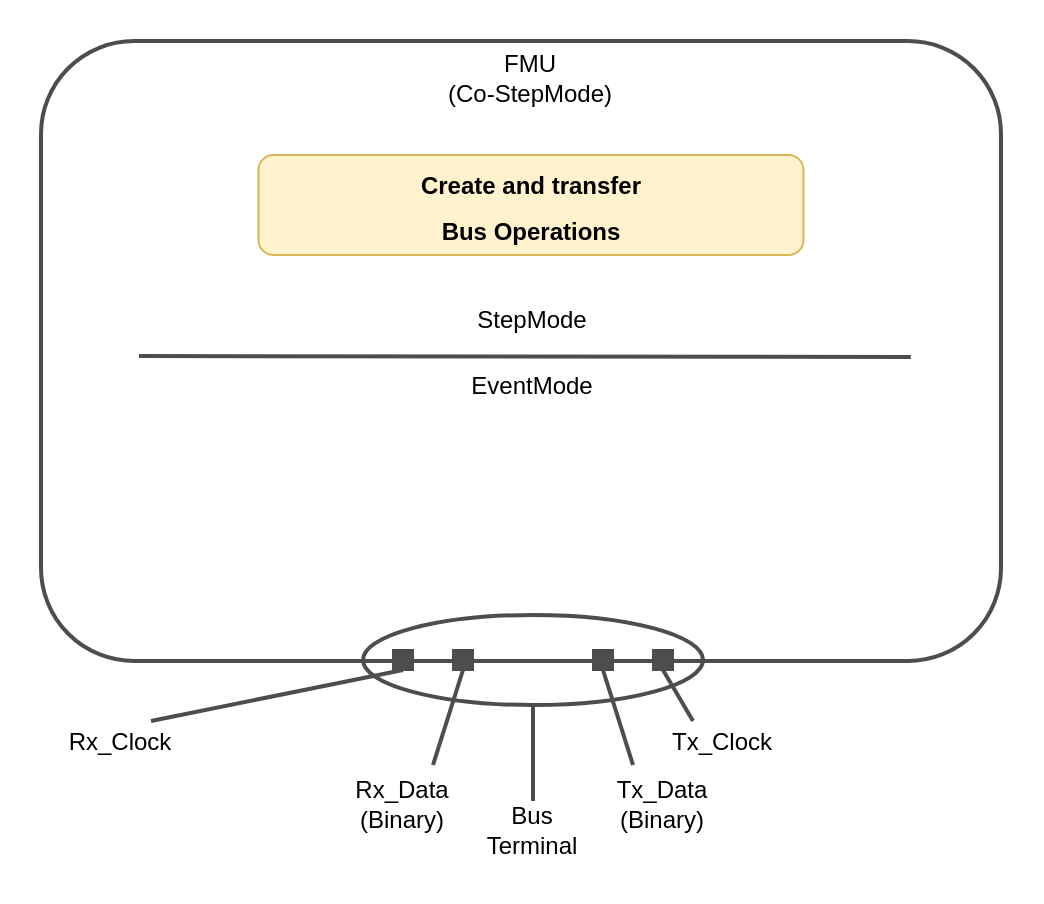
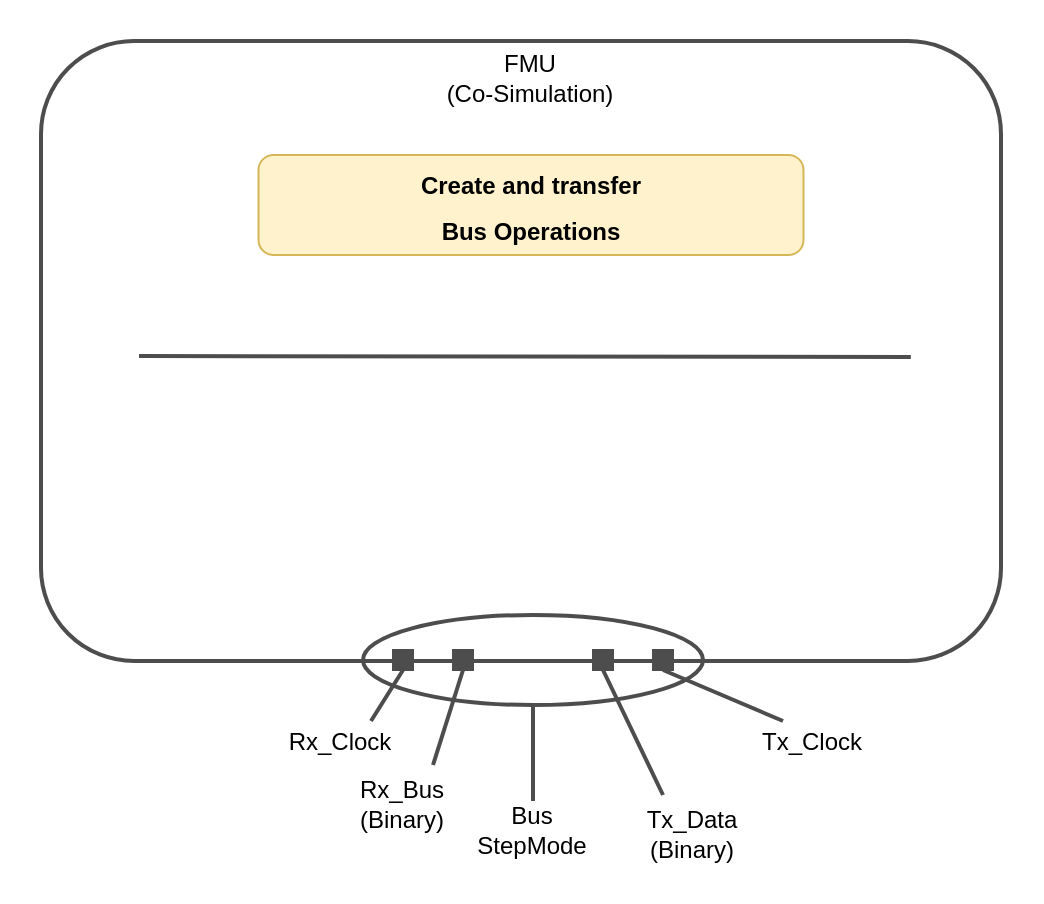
- <mxCell id="10" value="&lt;div&gt;FMU&lt;/div&gt;&lt;div&gt;(Co-StepMode)&lt;/div&gt;" style="text;html=1;strokeColor=none;fillColor=none;align=center;verticalAlign=middle;whiteSpace=wrap;rounded=0;strokeWidth=2;" parent="1" vertex="1"><mxGeometry x="140" y="24" width="250" height="30" as="geometry" /></mxCell>
+ <mxCell id="10" value="&lt;div&gt;FMU&lt;/div&gt;&lt;div&gt;(Co-Simulation)&lt;/div&gt;" style="text;html=1;strokeColor=none;fillColor=none;align=center;verticalAlign=middle;whiteSpace=wrap;rounded=0;strokeWidth=2;" parent="1" vertex="1"><mxGeometry x="140" y="24" width="250" height="30" as="geometry" /></mxCell>
- <mxCell id="11" value="StepMode" style="text;html=1;strokeColor=none;fillColor=none;align=center;verticalAlign=middle;whiteSpace=wrap;rounded=0;strokeWidth=2;" parent="1" vertex="1"><mxGeometry x="236" y="145" width="60" height="30" as="geometry" /></mxCell>
- <mxCell id="12" value="EventMode" style="text;html=1;strokeColor=none;fillColor=none;align=center;verticalAlign=middle;whiteSpace=wrap;rounded=0;strokeWidth=2;" parent="1" vertex="1"><mxGeometry x="236" y="178" width="60" height="30" as="geometry" /></mxCell>
- <mxCell id="13" value="Rx_Clock" style="text;html=1;strokeColor=none;fillColor=none;align=center;verticalAlign=middle;whiteSpace=wrap;rounded=0;strokeWidth=2;" parent="1" vertex="1"><mxGeometry x="30" y="360" width="60" height="22" as="geometry" /></mxCell>
+ <mxCell id="13" value="Rx_Clock" style="text;html=1;strokeColor=none;fillColor=none;align=center;verticalAlign=middle;whiteSpace=wrap;rounded=0;strokeWidth=2;" parent="1" vertex="1"><mxGeometry x="140" y="360" width="60" height="22" as="geometry" /></mxCell>
- <mxCell id="16" value="Tx_Clock" style="text;html=1;strokeColor=none;fillColor=none;align=center;verticalAlign=middle;whiteSpace=wrap;rounded=0;strokeWidth=2;" parent="1" vertex="1"><mxGeometry x="331" y="360" width="60" height="22" as="geometry" /></mxCell>
+ <mxCell id="16" value="Tx_Clock" style="text;html=1;strokeColor=none;fillColor=none;align=center;verticalAlign=middle;whiteSpace=wrap;rounded=0;strokeWidth=2;" parent="1" vertex="1"><mxGeometry x="376" y="360" width="60" height="22" as="geometry" /></mxCell>
- <mxCell id="14" value="&lt;div&gt;Rx_Data&lt;/div&gt;&lt;div&gt;(Binary)&lt;br&gt;&lt;/div&gt;" style="text;html=1;strokeColor=none;fillColor=none;align=center;verticalAlign=middle;whiteSpace=wrap;rounded=0;strokeWidth=2;" parent="1" vertex="1"><mxGeometry x="171" y="382" width="60" height="40" as="geometry" /></mxCell>
+ <mxCell id="14" value="&lt;div&gt;Rx_Bus&lt;/div&gt;&lt;div&gt;(Binary)&lt;br&gt;&lt;/div&gt;" style="text;html=1;strokeColor=none;fillColor=none;align=center;verticalAlign=middle;whiteSpace=wrap;rounded=0;strokeWidth=2;" parent="1" vertex="1"><mxGeometry x="171" y="382" width="60" height="40" as="geometry" /></mxCell>
- <mxCell id="15" value="Tx_Data&lt;div&gt;(Binary)&lt;br&gt;&lt;/div&gt;" style="text;html=1;strokeColor=none;fillColor=none;align=center;verticalAlign=middle;whiteSpace=wrap;rounded=0;strokeWidth=2;" parent="1" vertex="1"><mxGeometry x="301" y="382" width="60" height="40" as="geometry" /></mxCell>
+ <mxCell id="15" value="Tx_Data&lt;div&gt;(Binary)&lt;br&gt;&lt;/div&gt;" style="text;html=1;strokeColor=none;fillColor=none;align=center;verticalAlign=middle;whiteSpace=wrap;rounded=0;strokeWidth=2;" parent="1" vertex="1"><mxGeometry x="316" y="397" width="60" height="40" as="geometry" /></mxCell>
- <mxCell id="20" value="Bus Terminal" style="text;html=1;strokeColor=none;fillColor=none;align=center;verticalAlign=middle;whiteSpace=wrap;rounded=0;strokeWidth=2;" parent="1" vertex="1"><mxGeometry x="236" y="400" width="60" height="30" as="geometry" /></mxCell>
+ <mxCell id="20" value="Bus StepMode" style="text;html=1;strokeColor=none;fillColor=none;align=center;verticalAlign=middle;whiteSpace=wrap;rounded=0;strokeWidth=2;" parent="1" vertex="1"><mxGeometry x="236" y="400" width="60" height="30" as="geometry" /></mxCell>
